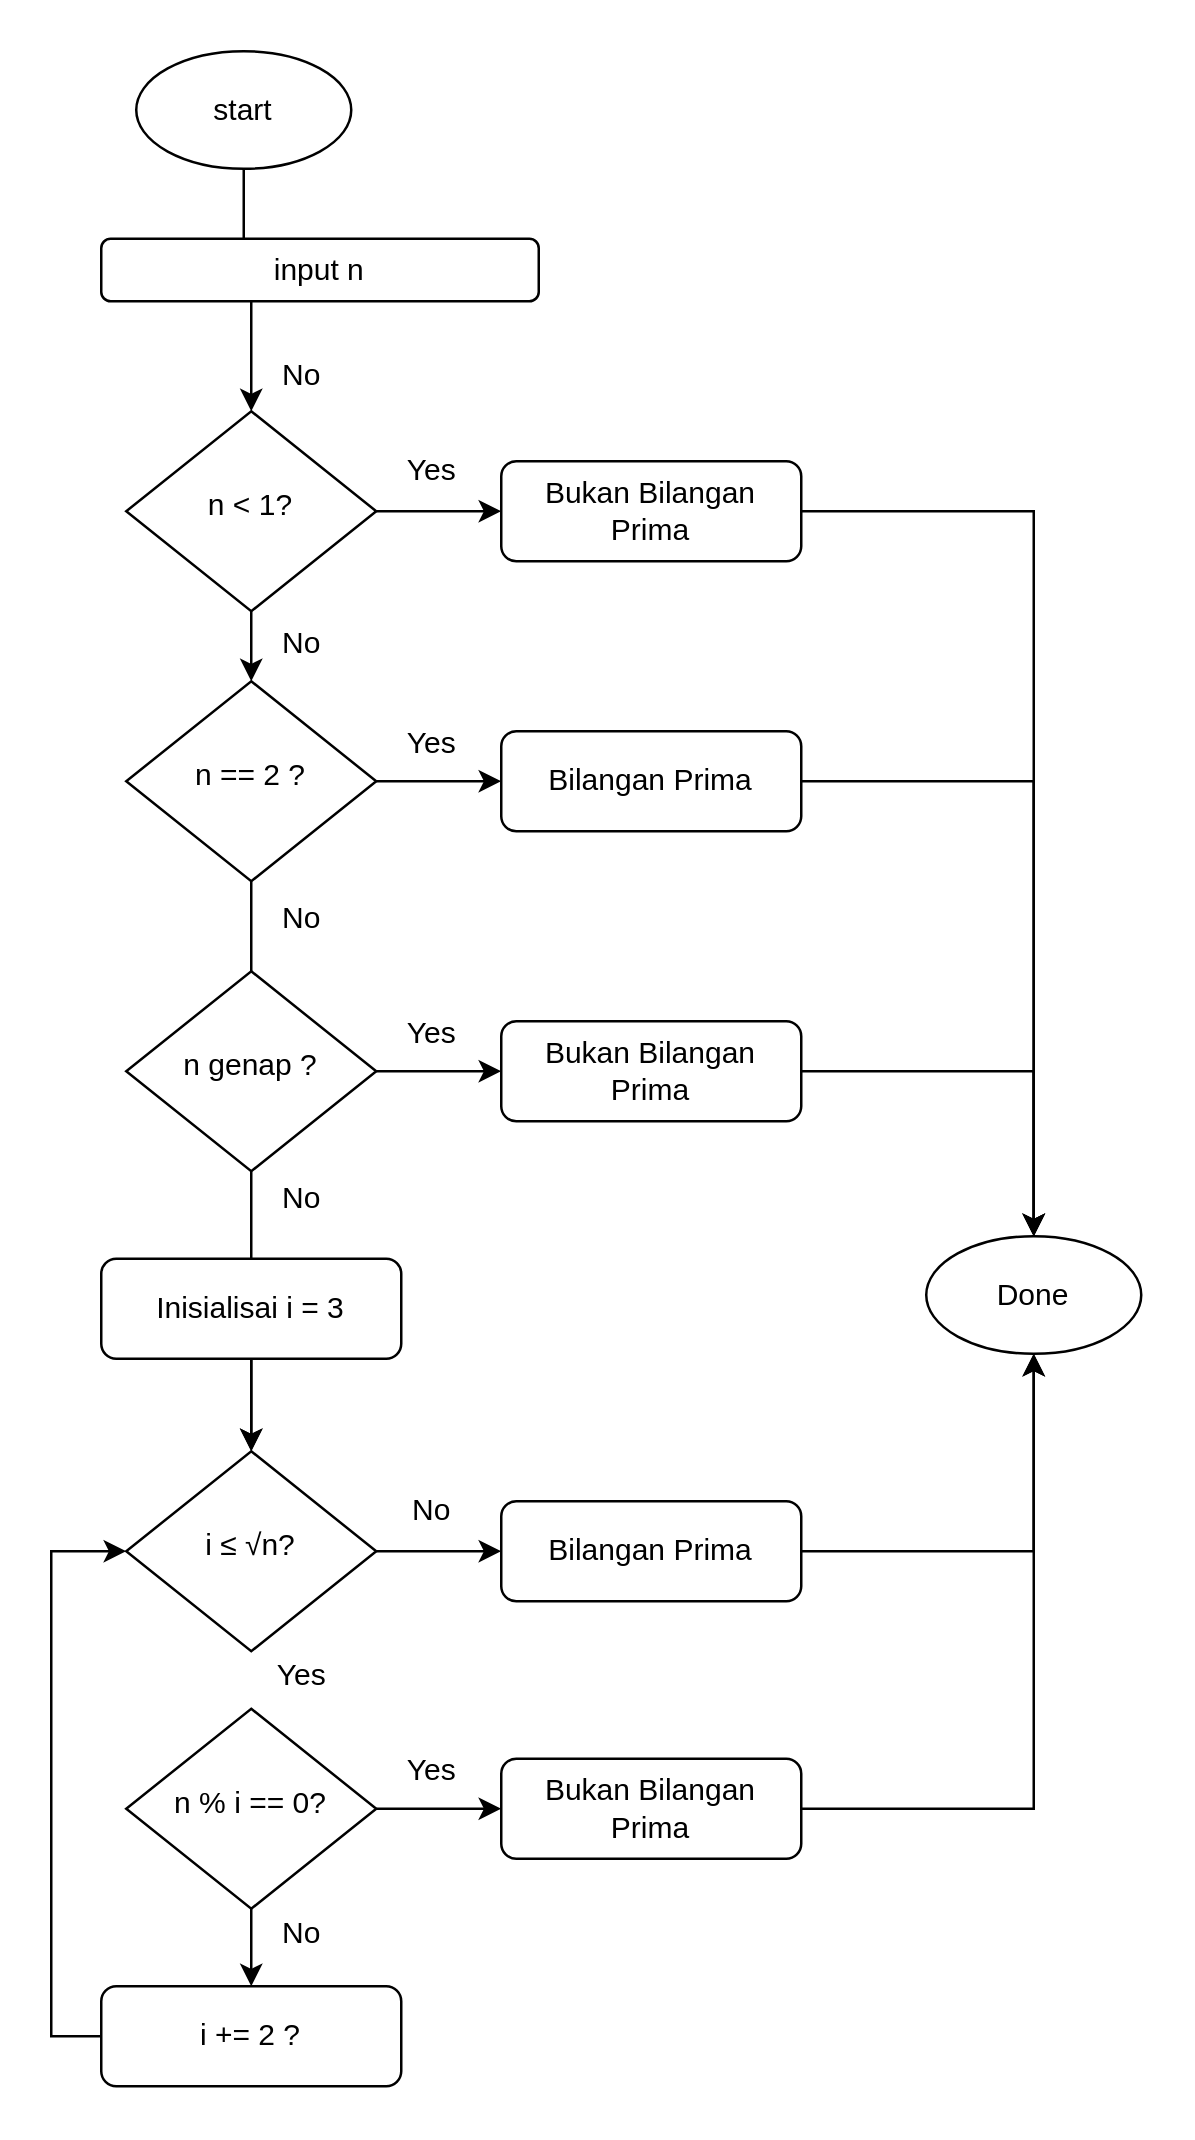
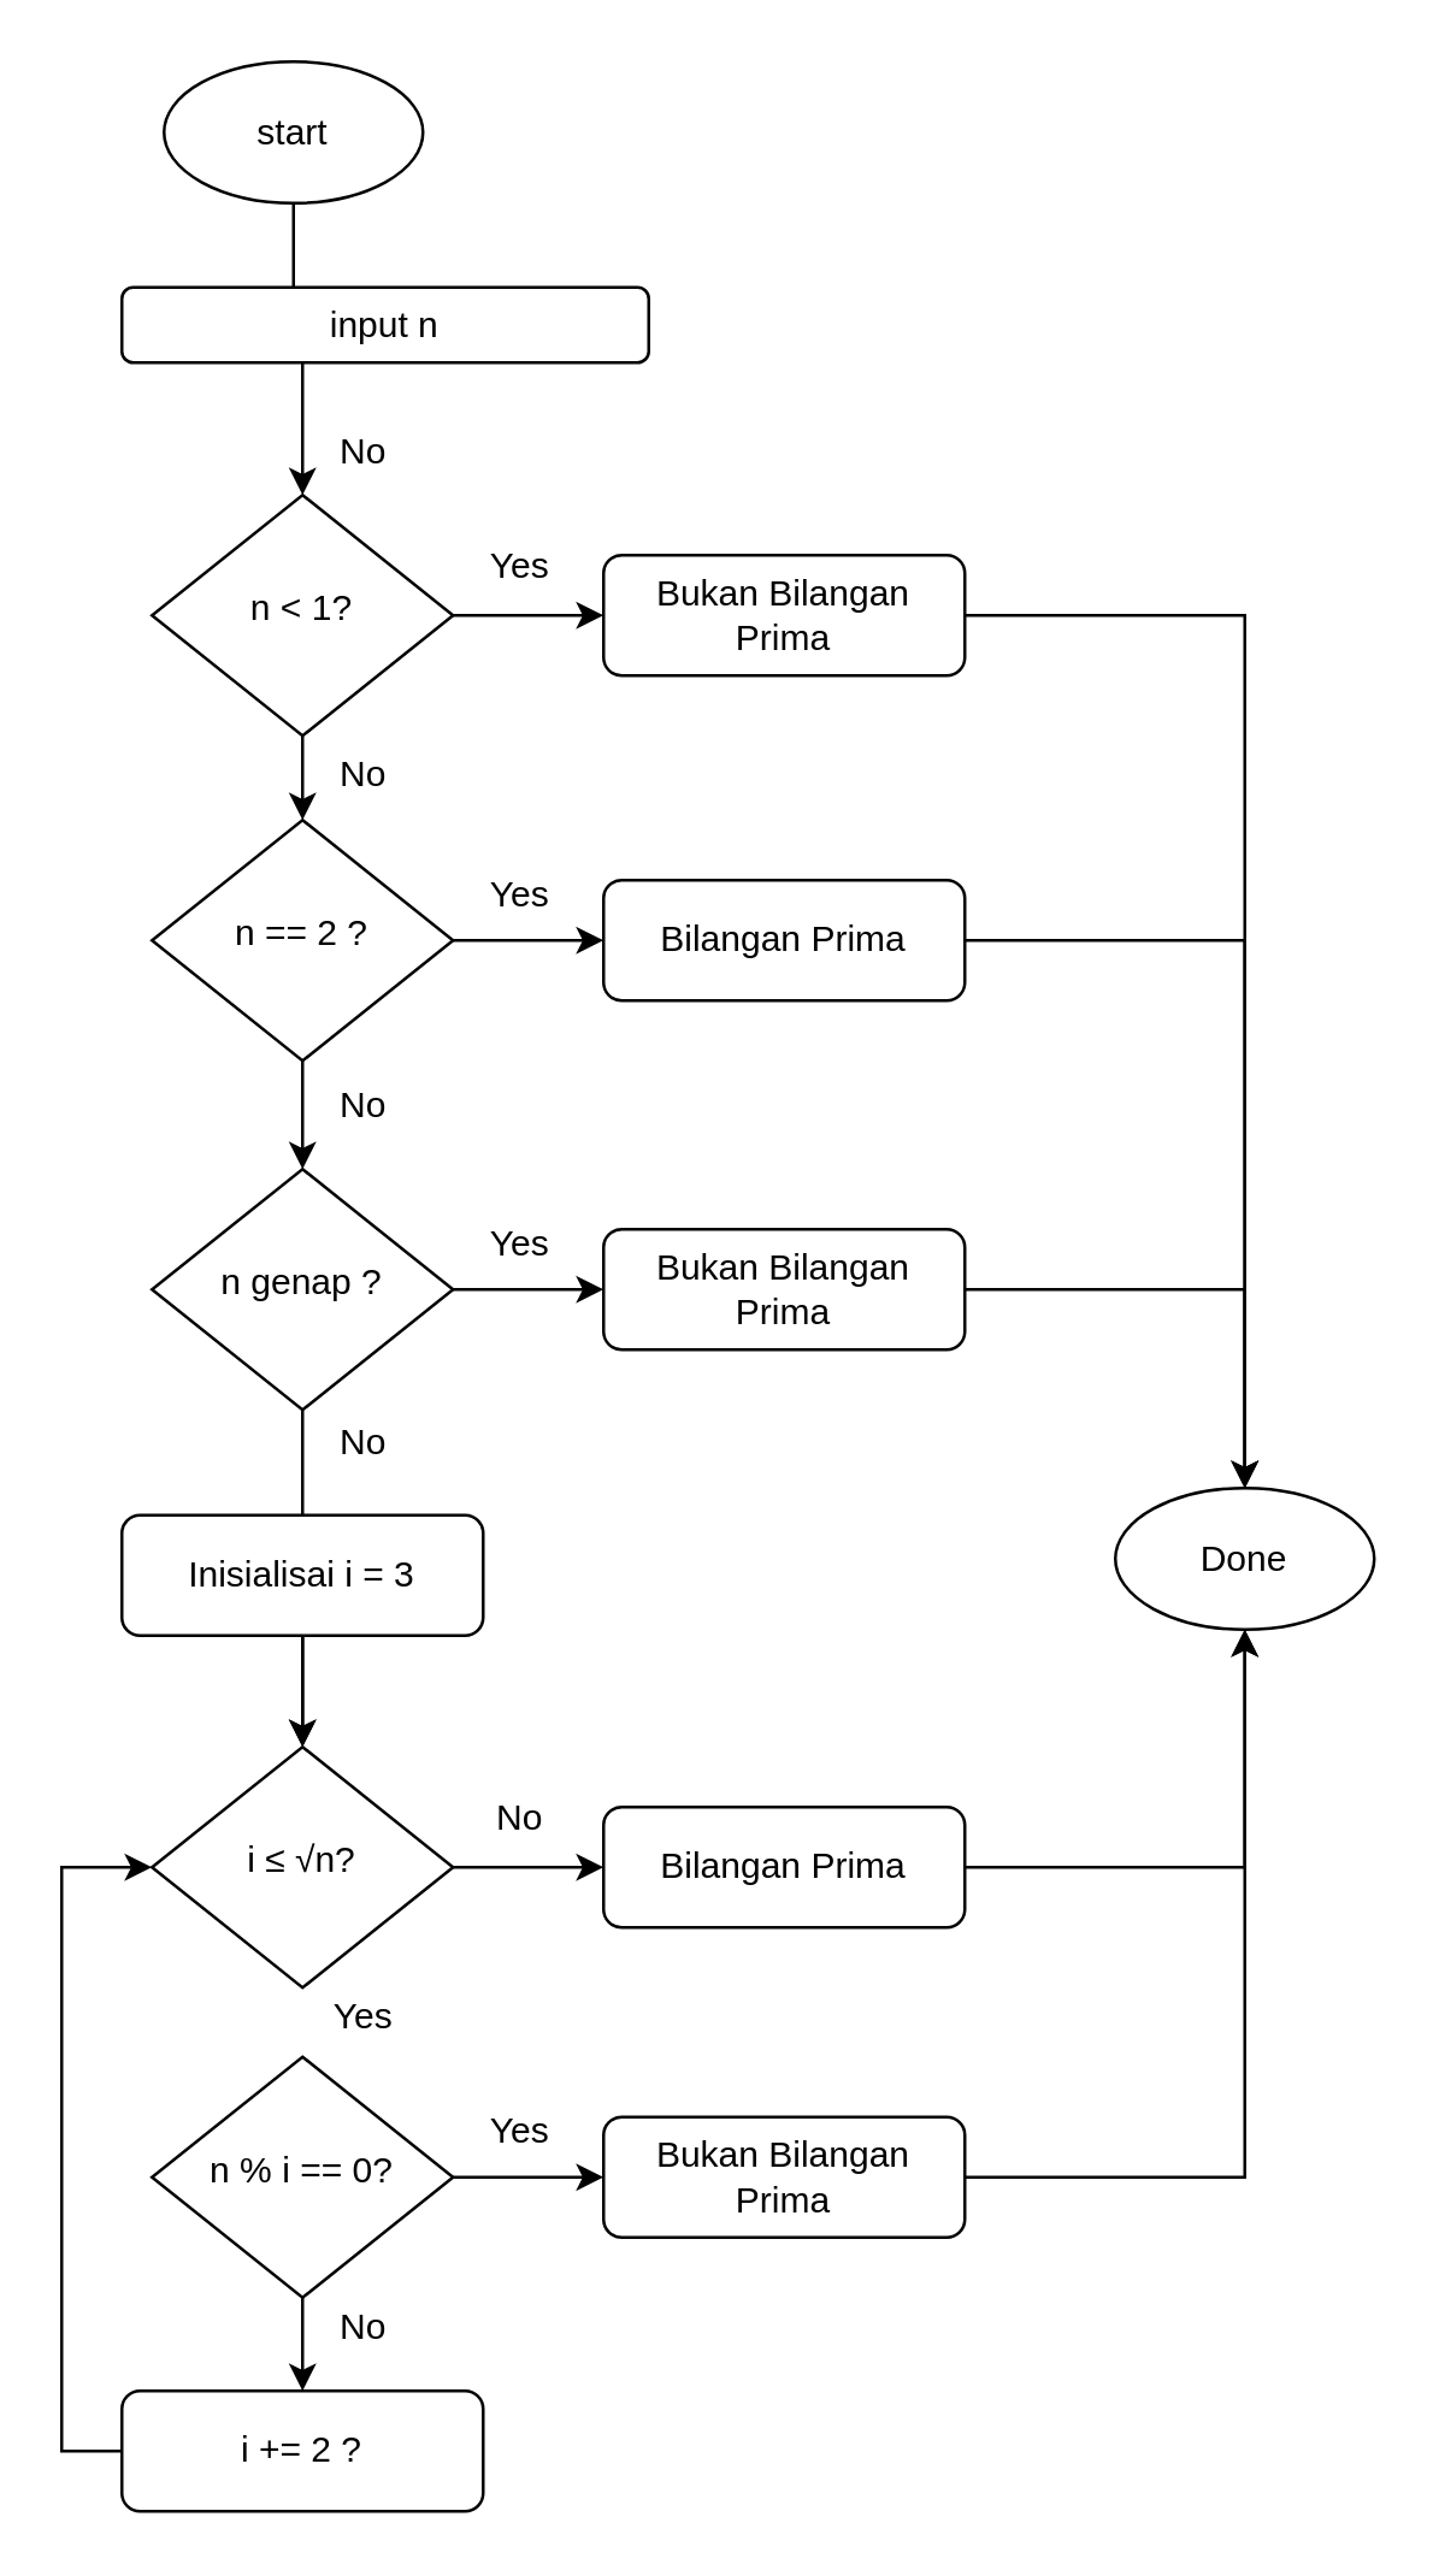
- <mxCell id="2" value="" style="edgeStyle=orthogonalEdgeStyle;rounded=0;orthogonalLoop=1;jettySize=auto;html=1;fontFamily=Helvetica;fontSize=12;fontColor=#000000;endArrow=none;" edge="1" parent="1" source="4" target="8"><mxGeometry relative="1" as="geometry" /></mxCell>
+ <mxCell id="2" value="" style="edgeStyle=orthogonalEdgeStyle;rounded=0;orthogonalLoop=1;jettySize=auto;html=1;fontFamily=Helvetica;fontSize=12;fontColor=#000000;" edge="1" parent="1" source="4" target="8"><mxGeometry relative="1" as="geometry" /></mxCell>
